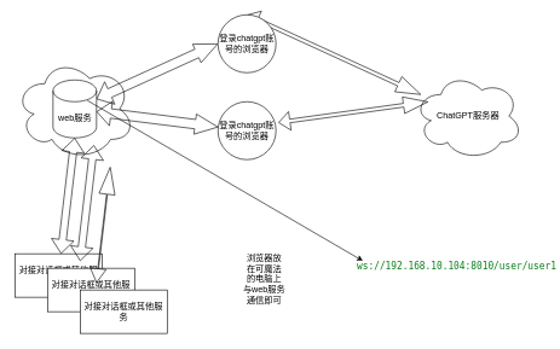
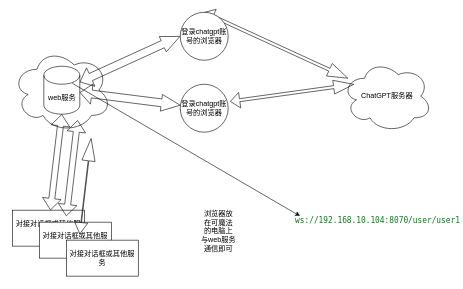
- <mxCell id="19" value="&lt;div style=&quot;background-color:#ffffff;color:#080808;font-family:'JetBrains Mono',monospace;font-size:9.8pt;&quot;&gt;&lt;pre&gt;&lt;span style=&quot;color:#067d17;&quot;&gt;ws://192.168.10.104:8010/user/user1&lt;/span&gt;&lt;/pre&gt;&lt;/div&gt;" style="text;whiteSpace=wrap;html=1;" vertex="1" parent="1"><mxGeometry x="490" y="340" width="260" height="70" as="geometry" /></mxCell>
+ <mxCell id="19" value="&lt;div style=&quot;background-color:#ffffff;color:#080808;font-family:'JetBrains Mono',monospace;font-size:9.8pt;&quot;&gt;&lt;pre&gt;&lt;span style=&quot;color:#067d17;&quot;&gt;ws://192.168.10.104:8070/user/user1&lt;/span&gt;&lt;/pre&gt;&lt;/div&gt;" style="text;whiteSpace=wrap;html=1;" vertex="1" parent="1"><mxGeometry x="490" y="340" width="260" height="70" as="geometry" /></mxCell>
